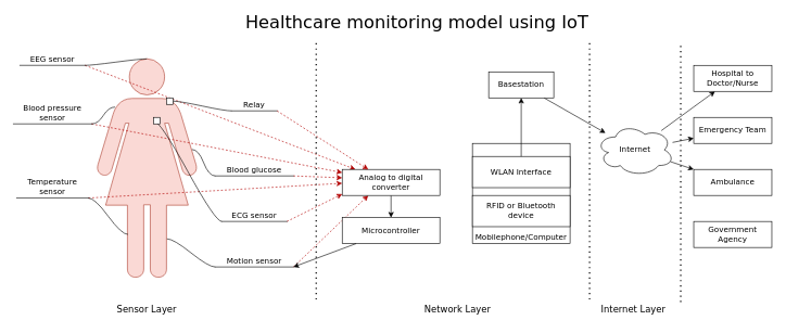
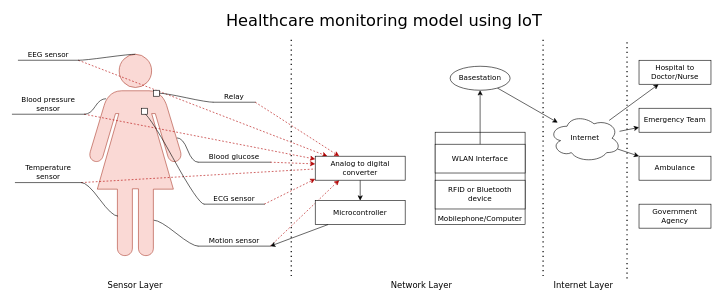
- <mxCell id="33" value="Basestation" style="whiteSpace=wrap;html=1;align=center;treeFolding=1;treeMoving=1;newEdgeStyle={&quot;edgeStyle&quot;:&quot;elbowEdgeStyle&quot;,&quot;startArrow&quot;:&quot;none&quot;,&quot;endArrow&quot;:&quot;none&quot;};fontFamily=Dejavu Sans;" vertex="1" parent="1"><mxGeometry x="750" y="110" width="100" height="40" as="geometry" /></mxCell>
+ <mxCell id="33" value="Basestation" style="ellipse;whiteSpace=wrap;html=1;align=center;treeFolding=1;treeMoving=1;newEdgeStyle={&quot;edgeStyle&quot;:&quot;elbowEdgeStyle&quot;,&quot;startArrow&quot;:&quot;none&quot;,&quot;endArrow&quot;:&quot;none&quot;};fontFamily=Dejavu Sans;" vertex="1" parent="1"><mxGeometry x="750" y="110" width="100" height="40" as="geometry" /></mxCell>
- <mxCell id="9" style="edgeStyle=none;rounded=0;orthogonalLoop=1;jettySize=auto;html=1;fontFamily=Dejavu Sans;fontSize=14;fillColor=#e51400;strokeColor=#B20000;dashed=1;" edge="1" parent="1" source="10" target="26"><mxGeometry relative="1" as="geometry" /></mxCell>
+ <mxCell id="9" style="edgeStyle=none;rounded=0;orthogonalLoop=1;jettySize=auto;html=1;fontFamily=Dejavu Sans;fontSize=14;fillColor=#e51400;strokeColor=#B20000;dashed=1;endArrow=none;" edge="1" parent="1" source="10" target="26"><mxGeometry relative="1" as="geometry" /></mxCell>
